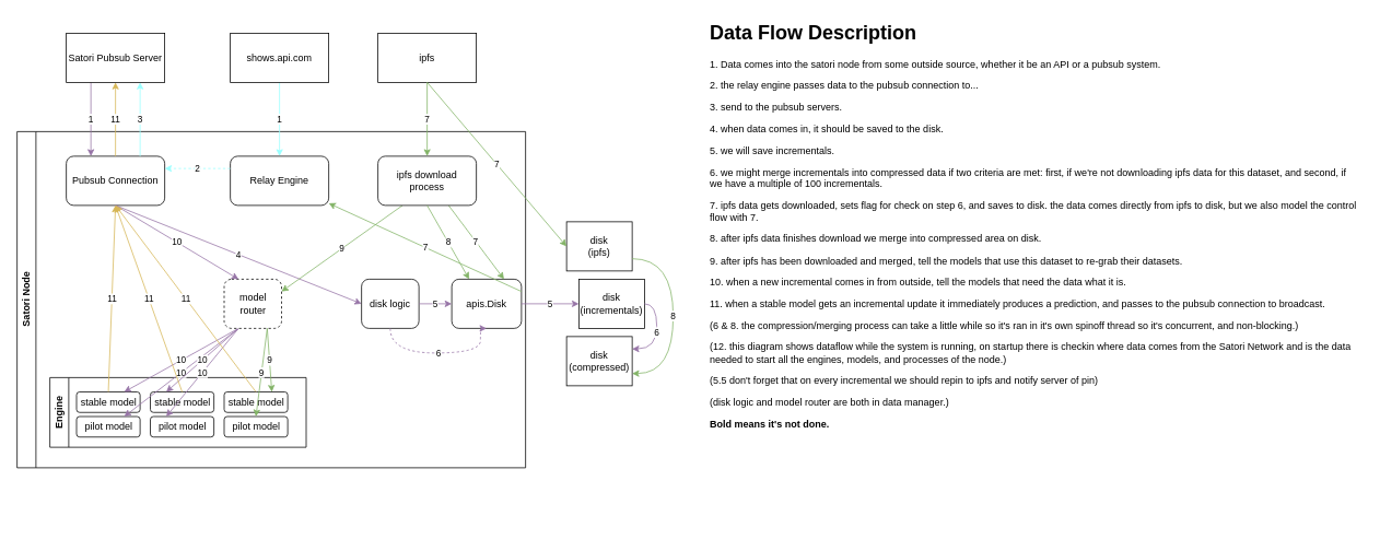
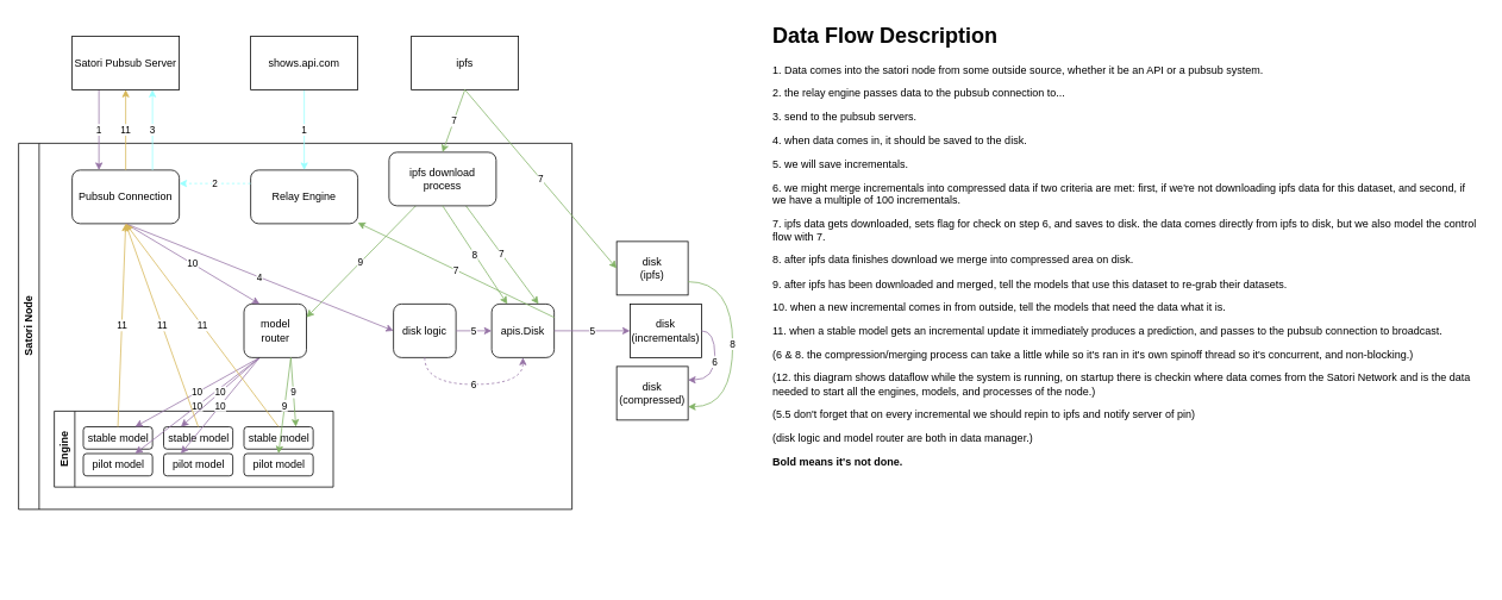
- <mxCell id="29" value="ipfs download process" style="rounded=1;whiteSpace=wrap;html=1;" vertex="1" parent="2"><mxGeometry x="440" y="30" width="120" height="60" as="geometry" /></mxCell>
+ <mxCell id="29" value="ipfs download process" style="rounded=1;whiteSpace=wrap;html=1;" vertex="1" parent="2"><mxGeometry x="415" y="10" width="120" height="60" as="geometry" /></mxCell>
- <mxCell id="22" value="model &lt;br&gt;router" style="rounded=1;whiteSpace=wrap;html=1;dashed=1;" vertex="1" parent="2"><mxGeometry x="252.5" y="180" width="70" height="60" as="geometry" /></mxCell>
+ <mxCell id="22" value="model &lt;br&gt;router" style="rounded=1;whiteSpace=wrap;html=1;" vertex="1" parent="2"><mxGeometry x="252.5" y="180" width="70" height="60" as="geometry" /></mxCell>
- <mxCell id="13" value="apis.Disk" style="rounded=1;whiteSpace=wrap;html=1;" vertex="1" parent="2"><mxGeometry x="530" y="180" width="85" height="60" as="geometry" /></mxCell>
+ <mxCell id="13" value="apis.Disk" style="rounded=1;whiteSpace=wrap;html=1;" vertex="1" parent="2"><mxGeometry x="530" y="180" width="70" height="60" as="geometry" /></mxCell>
